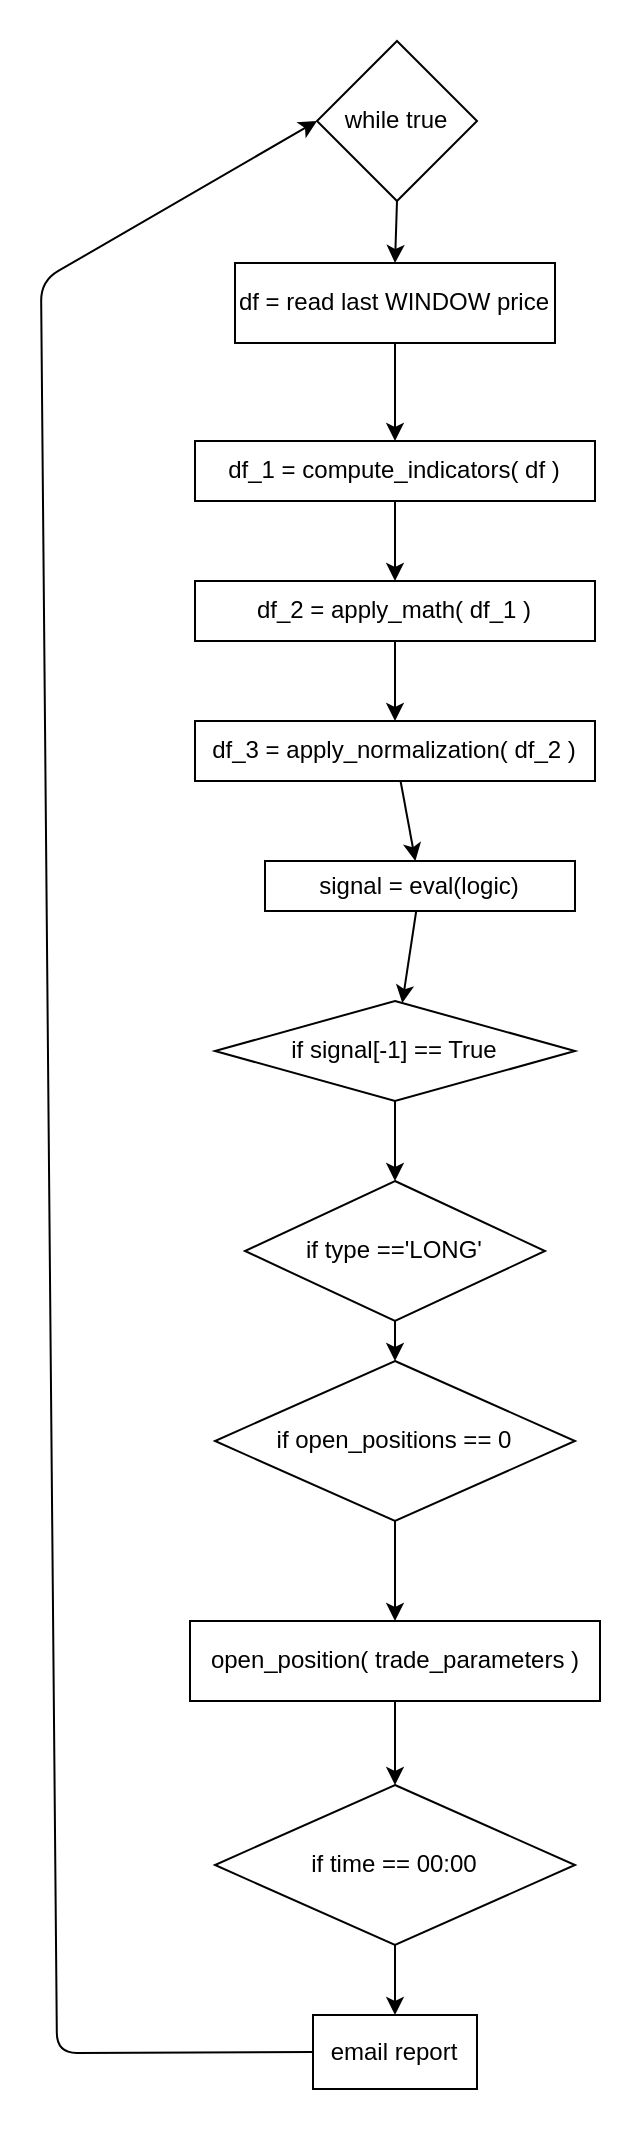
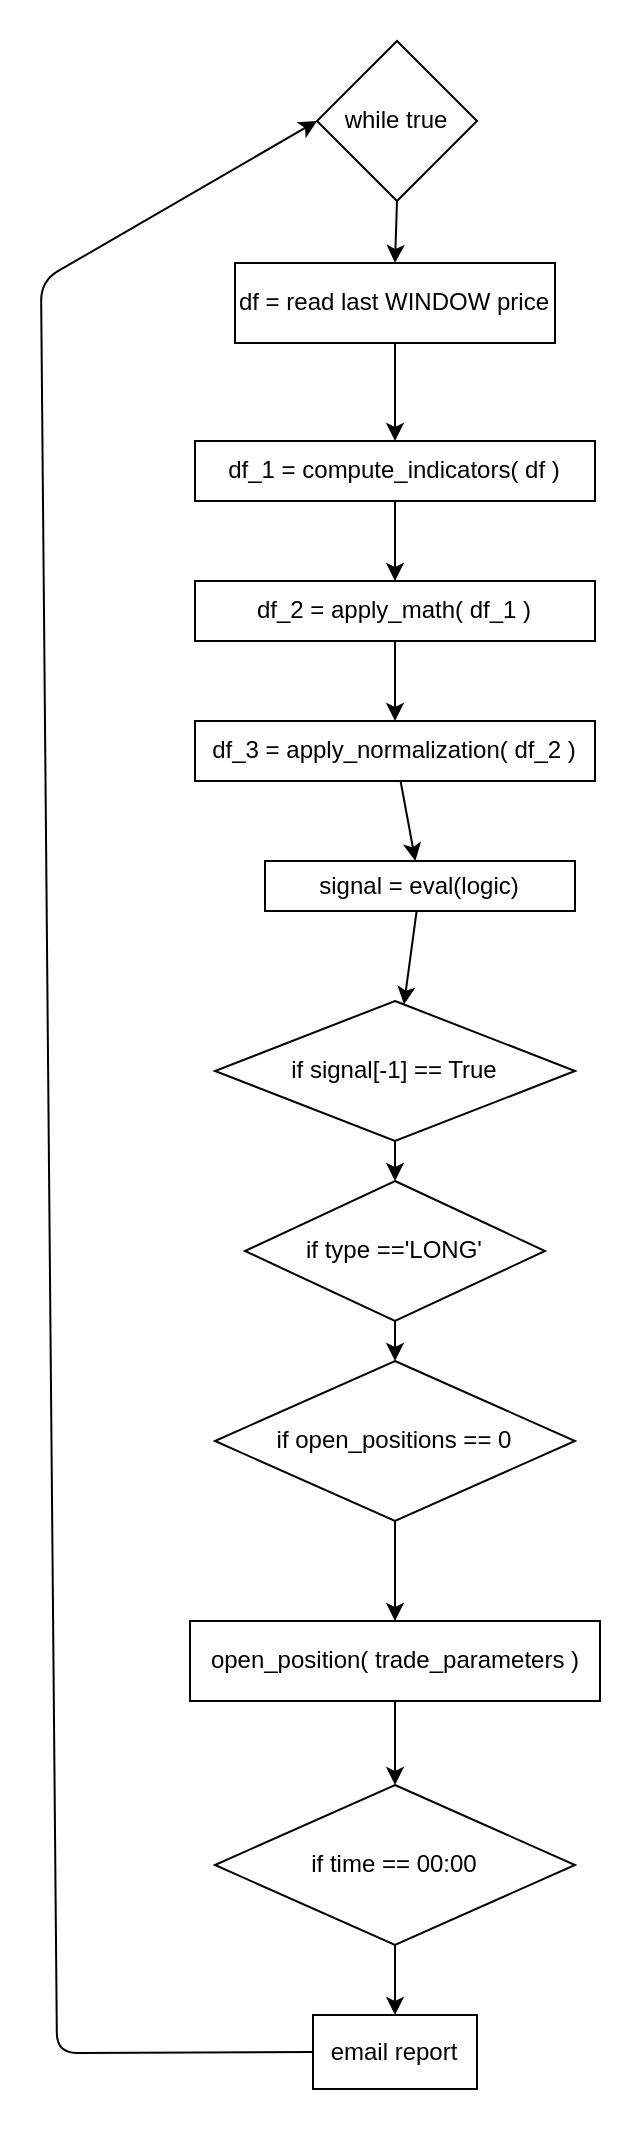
- <mxCell id="13" value="if signal[-1] == True" style="rhombus;whiteSpace=wrap;html=1;" vertex="1" parent="1"><mxGeometry x="107" y="500" width="180" height="50" as="geometry" /></mxCell>
+ <mxCell id="13" value="if signal[-1] == True" style="rhombus;whiteSpace=wrap;html=1;" vertex="1" parent="1"><mxGeometry x="107" y="500" width="180" height="70" as="geometry" /></mxCell>
